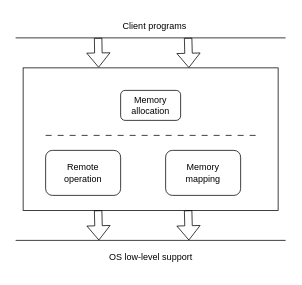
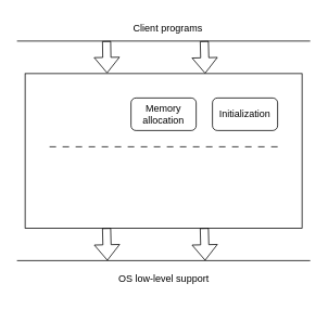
+ <mxCell id="9" value="Initialization" style="rounded=1;whiteSpace=wrap;html=1;" vertex="1" parent="1"><mxGeometry x="260" y="120" width="80" height="40" as="geometry" /></mxCell>
- <mxCell id="10" value="Remote&lt;div&gt;operation&lt;/div&gt;" style="rounded=1;whiteSpace=wrap;html=1;" vertex="1" parent="1"><mxGeometry x="60" y="200" width="100" height="60" as="geometry" /></mxCell>
- <mxCell id="11" value="Memory&lt;div&gt;mapping&lt;/div&gt;" style="rounded=1;whiteSpace=wrap;html=1;" vertex="1" parent="1"><mxGeometry x="220" y="200" width="100" height="60" as="geometry" /></mxCell>
